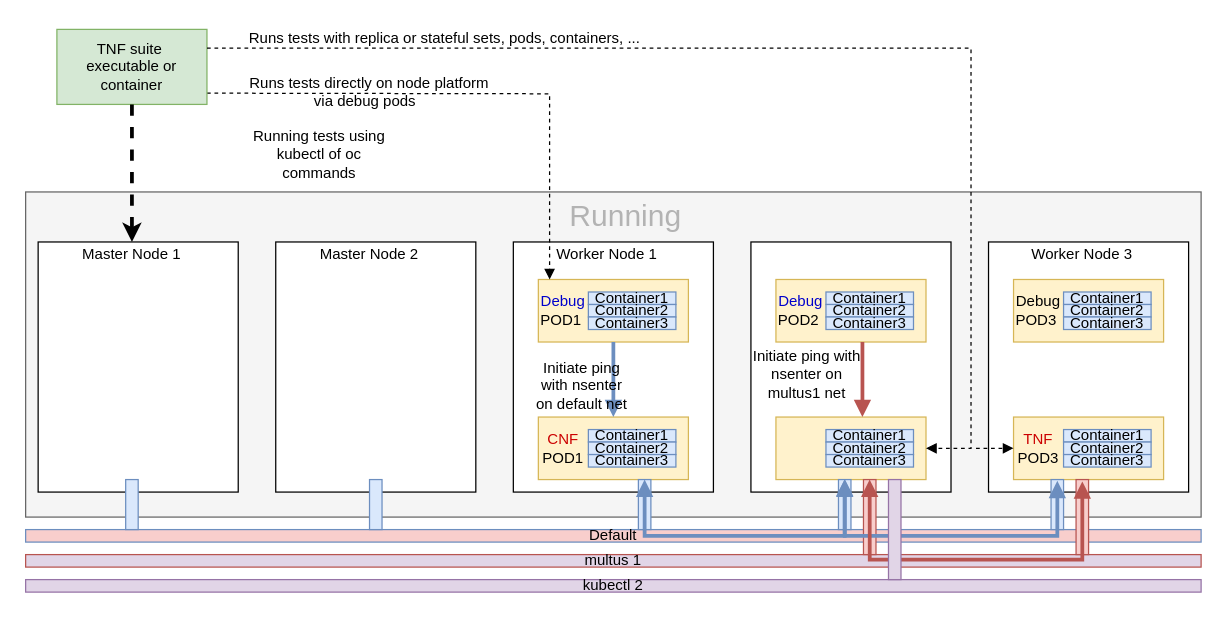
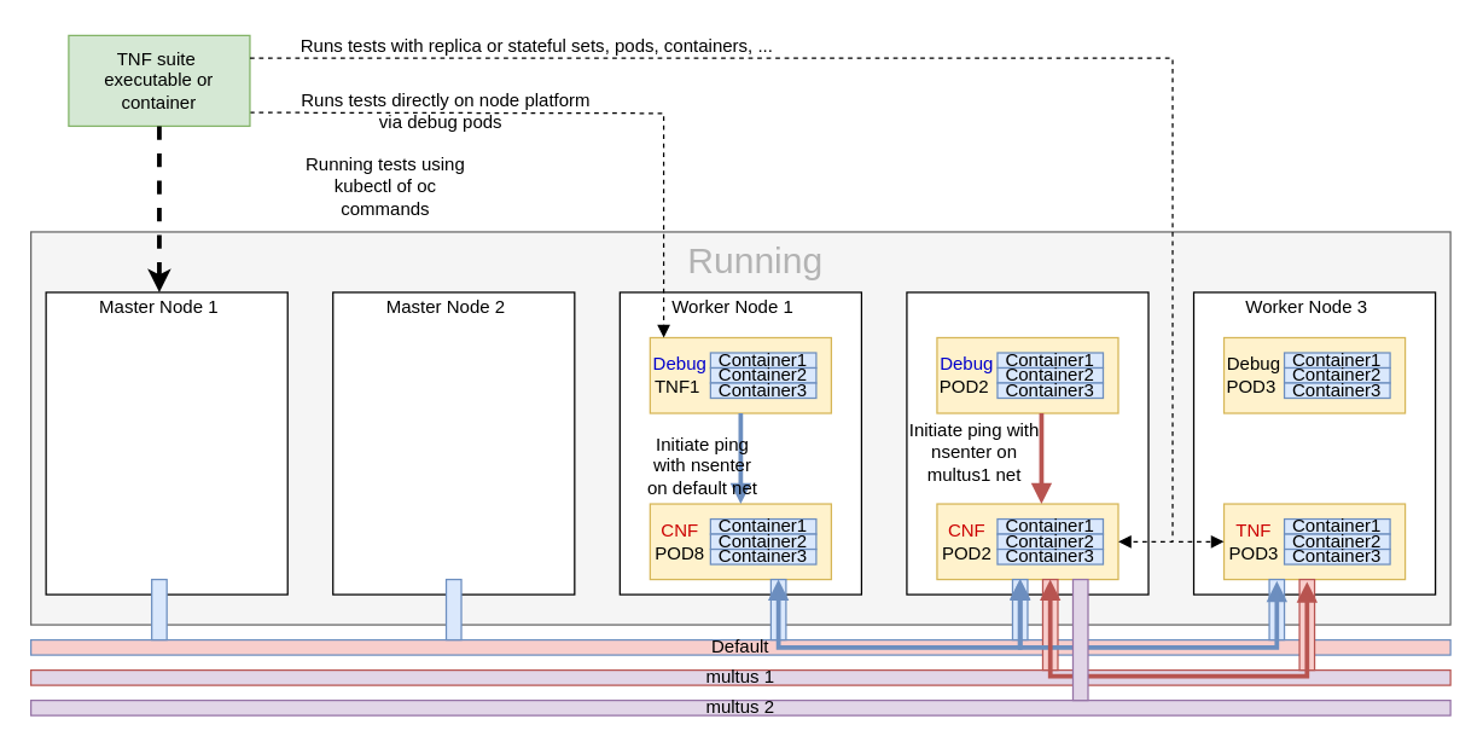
- <mxCell id="23" value="&lt;font color=&quot;#0000cc&quot;&gt;Debug&lt;/font&gt;&lt;br&gt;POD1&amp;nbsp;" style="rounded=0;whiteSpace=wrap;html=1;strokeColor=none;fillColor=none;" vertex="1" parent="18"><mxGeometry y="10" width="40" height="30" as="geometry" /></mxCell>
+ <mxCell id="23" value="&lt;font color=&quot;#0000cc&quot;&gt;Debug&lt;/font&gt;&lt;br&gt;TNF1&amp;nbsp;" style="rounded=0;whiteSpace=wrap;html=1;strokeColor=none;fillColor=none;" vertex="1" parent="18"><mxGeometry y="10" width="40" height="30" as="geometry" /></mxCell>
- <mxCell id="29" value="&lt;font color=&quot;#cc0000&quot;&gt;CNF&lt;/font&gt;&lt;br&gt;POD1" style="rounded=0;whiteSpace=wrap;html=1;strokeColor=none;fillColor=none;" vertex="1" parent="24"><mxGeometry y="10" width="40" height="30" as="geometry" /></mxCell>
+ <mxCell id="29" value="&lt;font color=&quot;#cc0000&quot;&gt;CNF&lt;/font&gt;&lt;br&gt;POD8" style="rounded=0;whiteSpace=wrap;html=1;strokeColor=none;fillColor=none;" vertex="1" parent="24"><mxGeometry y="10" width="40" height="30" as="geometry" /></mxCell>
+ <mxCell id="15" value="&lt;font color=&quot;#cc0000&quot;&gt;CNF&lt;/font&gt;&lt;br&gt;POD2" style="rounded=0;whiteSpace=wrap;html=1;strokeColor=none;fillColor=none;" vertex="1" parent="10"><mxGeometry y="10" width="40" height="30" as="geometry" /></mxCell>
- <mxCell id="50" value="kubectl 2" style="rounded=0;whiteSpace=wrap;html=1;fillColor=#e1d5e7;strokeColor=#9673a6;" vertex="1" parent="1"><mxGeometry x="20" y="463" width="940" height="10" as="geometry" /></mxCell>
+ <mxCell id="50" value="multus 2" style="rounded=0;whiteSpace=wrap;html=1;fillColor=#e1d5e7;strokeColor=#9673a6;" vertex="1" parent="1"><mxGeometry x="20" y="463" width="940" height="10" as="geometry" /></mxCell>
